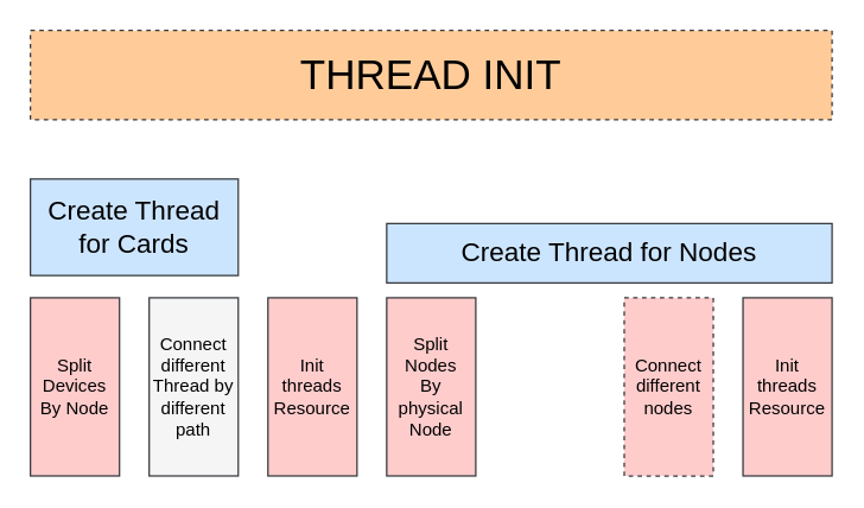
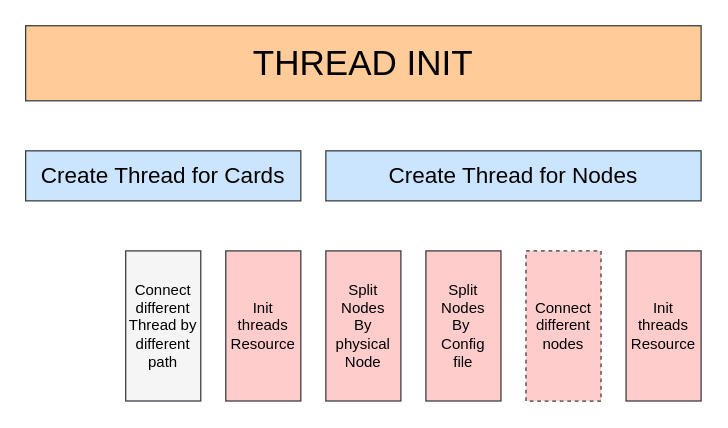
- <mxCell id="2" value="&lt;font style=&quot;font-size: 28px;&quot;&gt;THREAD INIT&lt;/font&gt;" style="rounded=0;whiteSpace=wrap;html=1;fillColor=#ffcc99;strokeColor=#36393d;dashed=1;" vertex="1" parent="1"><mxGeometry x="20" y="20" width="540" height="60" as="geometry" /></mxCell>
+ <mxCell id="2" value="&lt;font style=&quot;font-size: 28px;&quot;&gt;THREAD INIT&lt;/font&gt;" style="rounded=0;whiteSpace=wrap;html=1;fillColor=#ffcc99;strokeColor=#36393d;" vertex="1" parent="1"><mxGeometry x="20" y="20" width="540" height="60" as="geometry" /></mxCell>
- <mxCell id="3" value="&lt;font style=&quot;font-size: 18px;&quot;&gt;Create Thread for Cards&lt;/font&gt;" style="rounded=0;whiteSpace=wrap;html=1;fillColor=#cce5ff;strokeColor=#36393d;" vertex="1" parent="1"><mxGeometry x="20" y="120" width="140" height="65" as="geometry" /></mxCell>
+ <mxCell id="3" value="&lt;font style=&quot;font-size: 18px;&quot;&gt;Create Thread for Cards&lt;/font&gt;" style="rounded=0;whiteSpace=wrap;html=1;fillColor=#cce5ff;strokeColor=#36393d;" vertex="1" parent="1"><mxGeometry x="20" y="120" width="220" height="40" as="geometry" /></mxCell>
- <mxCell id="4" value="&lt;font style=&quot;font-size: 18px;&quot;&gt;Create Thread for Nodes&lt;/font&gt;" style="rounded=0;whiteSpace=wrap;html=1;fillColor=#cce5ff;strokeColor=#36393d;" vertex="1" parent="1"><mxGeometry x="260" y="150" width="300" height="40" as="geometry" /></mxCell>
+ <mxCell id="4" value="&lt;font style=&quot;font-size: 18px;&quot;&gt;Create Thread for Nodes&lt;/font&gt;" style="rounded=0;whiteSpace=wrap;html=1;fillColor=#cce5ff;strokeColor=#36393d;" vertex="1" parent="1"><mxGeometry x="260" y="120" width="300" height="40" as="geometry" /></mxCell>
- <mxCell id="7" value="Split&lt;br&gt;Devices&lt;br&gt;By Node" style="rounded=0;whiteSpace=wrap;html=1;fillColor=#ffcccc;strokeColor=#36393d;" vertex="1" parent="1"><mxGeometry x="20" y="200" width="60" height="120" as="geometry" /></mxCell>
+ <mxCell id="6" value="Split Nodes&lt;br&gt;By&amp;nbsp;&lt;br&gt;Config&lt;br&gt;file" style="rounded=0;whiteSpace=wrap;html=1;fillColor=#ffcccc;strokeColor=#36393d;" vertex="1" parent="1"><mxGeometry x="340" y="200" width="60" height="120" as="geometry" /></mxCell>
